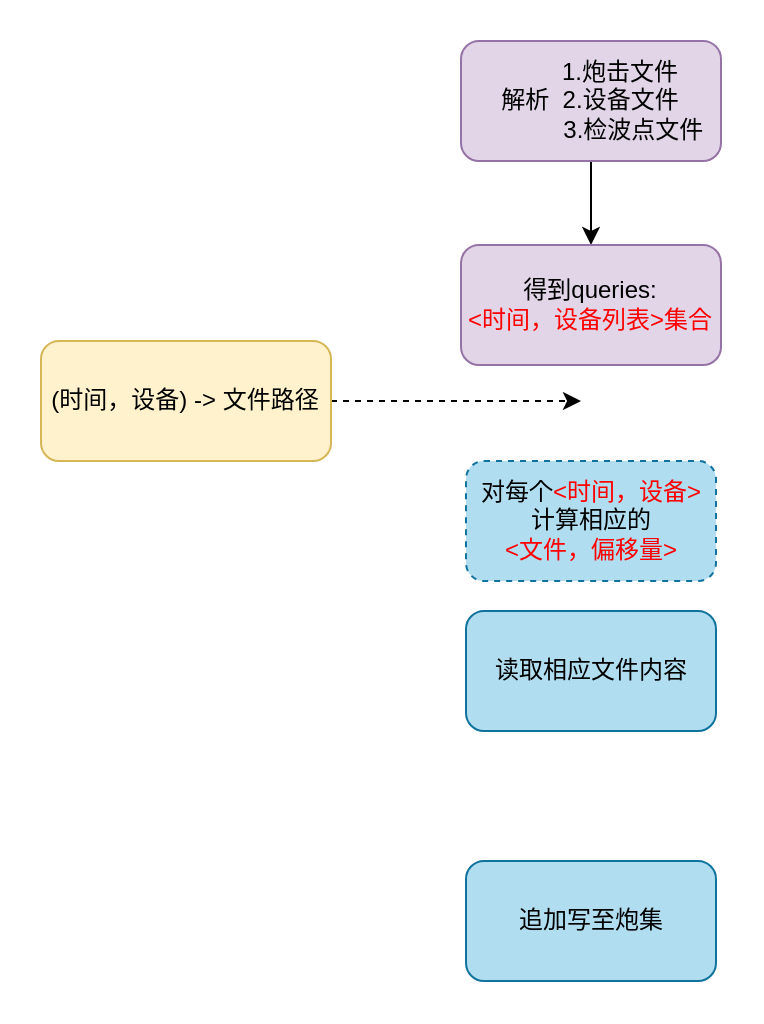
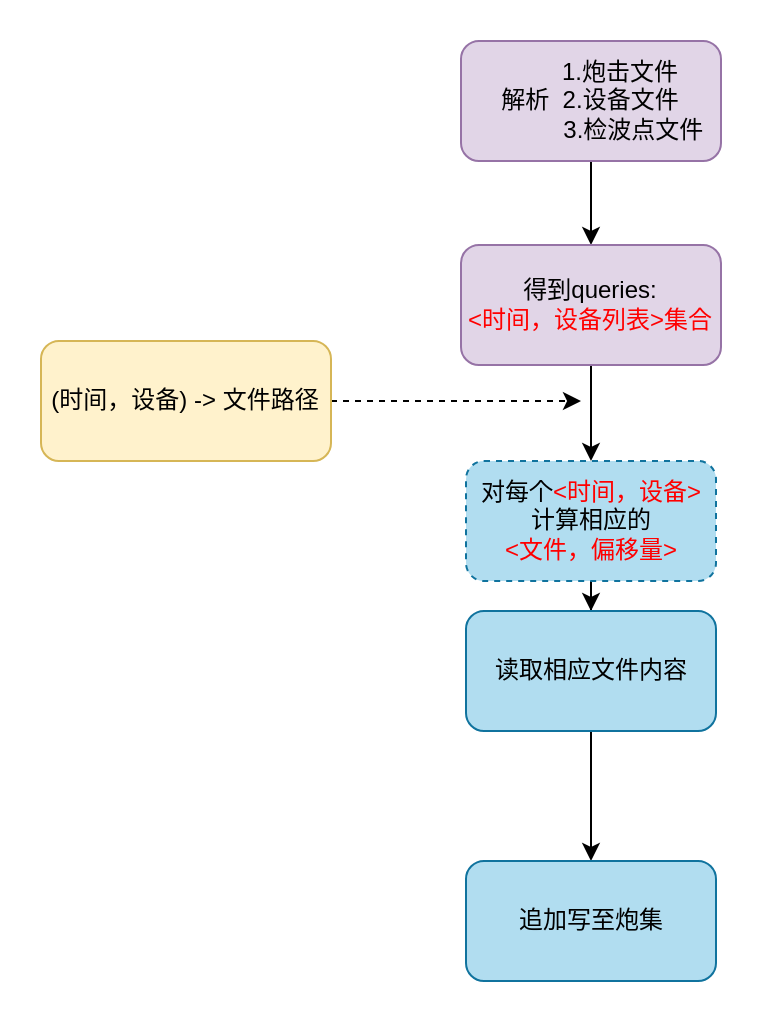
+ <mxCell id="4" value="" style="edgeStyle=orthogonalEdgeStyle;rounded=0;orthogonalLoop=1;jettySize=auto;html=1;fontColor=#FF0000;" edge="1" parent="1" source="5" target="7"><mxGeometry relative="1" as="geometry" /></mxCell>
+ <mxCell id="6" value="" style="edgeStyle=orthogonalEdgeStyle;rounded=0;orthogonalLoop=1;jettySize=auto;html=1;fontColor=#000000;" edge="1" parent="1" source="7" target="9"><mxGeometry relative="1" as="geometry" /></mxCell>
+ <mxCell id="8" value="" style="edgeStyle=orthogonalEdgeStyle;rounded=0;orthogonalLoop=1;jettySize=auto;html=1;fontColor=#000000;" edge="1" parent="1" source="9" target="10"><mxGeometry relative="1" as="geometry" /></mxCell>
